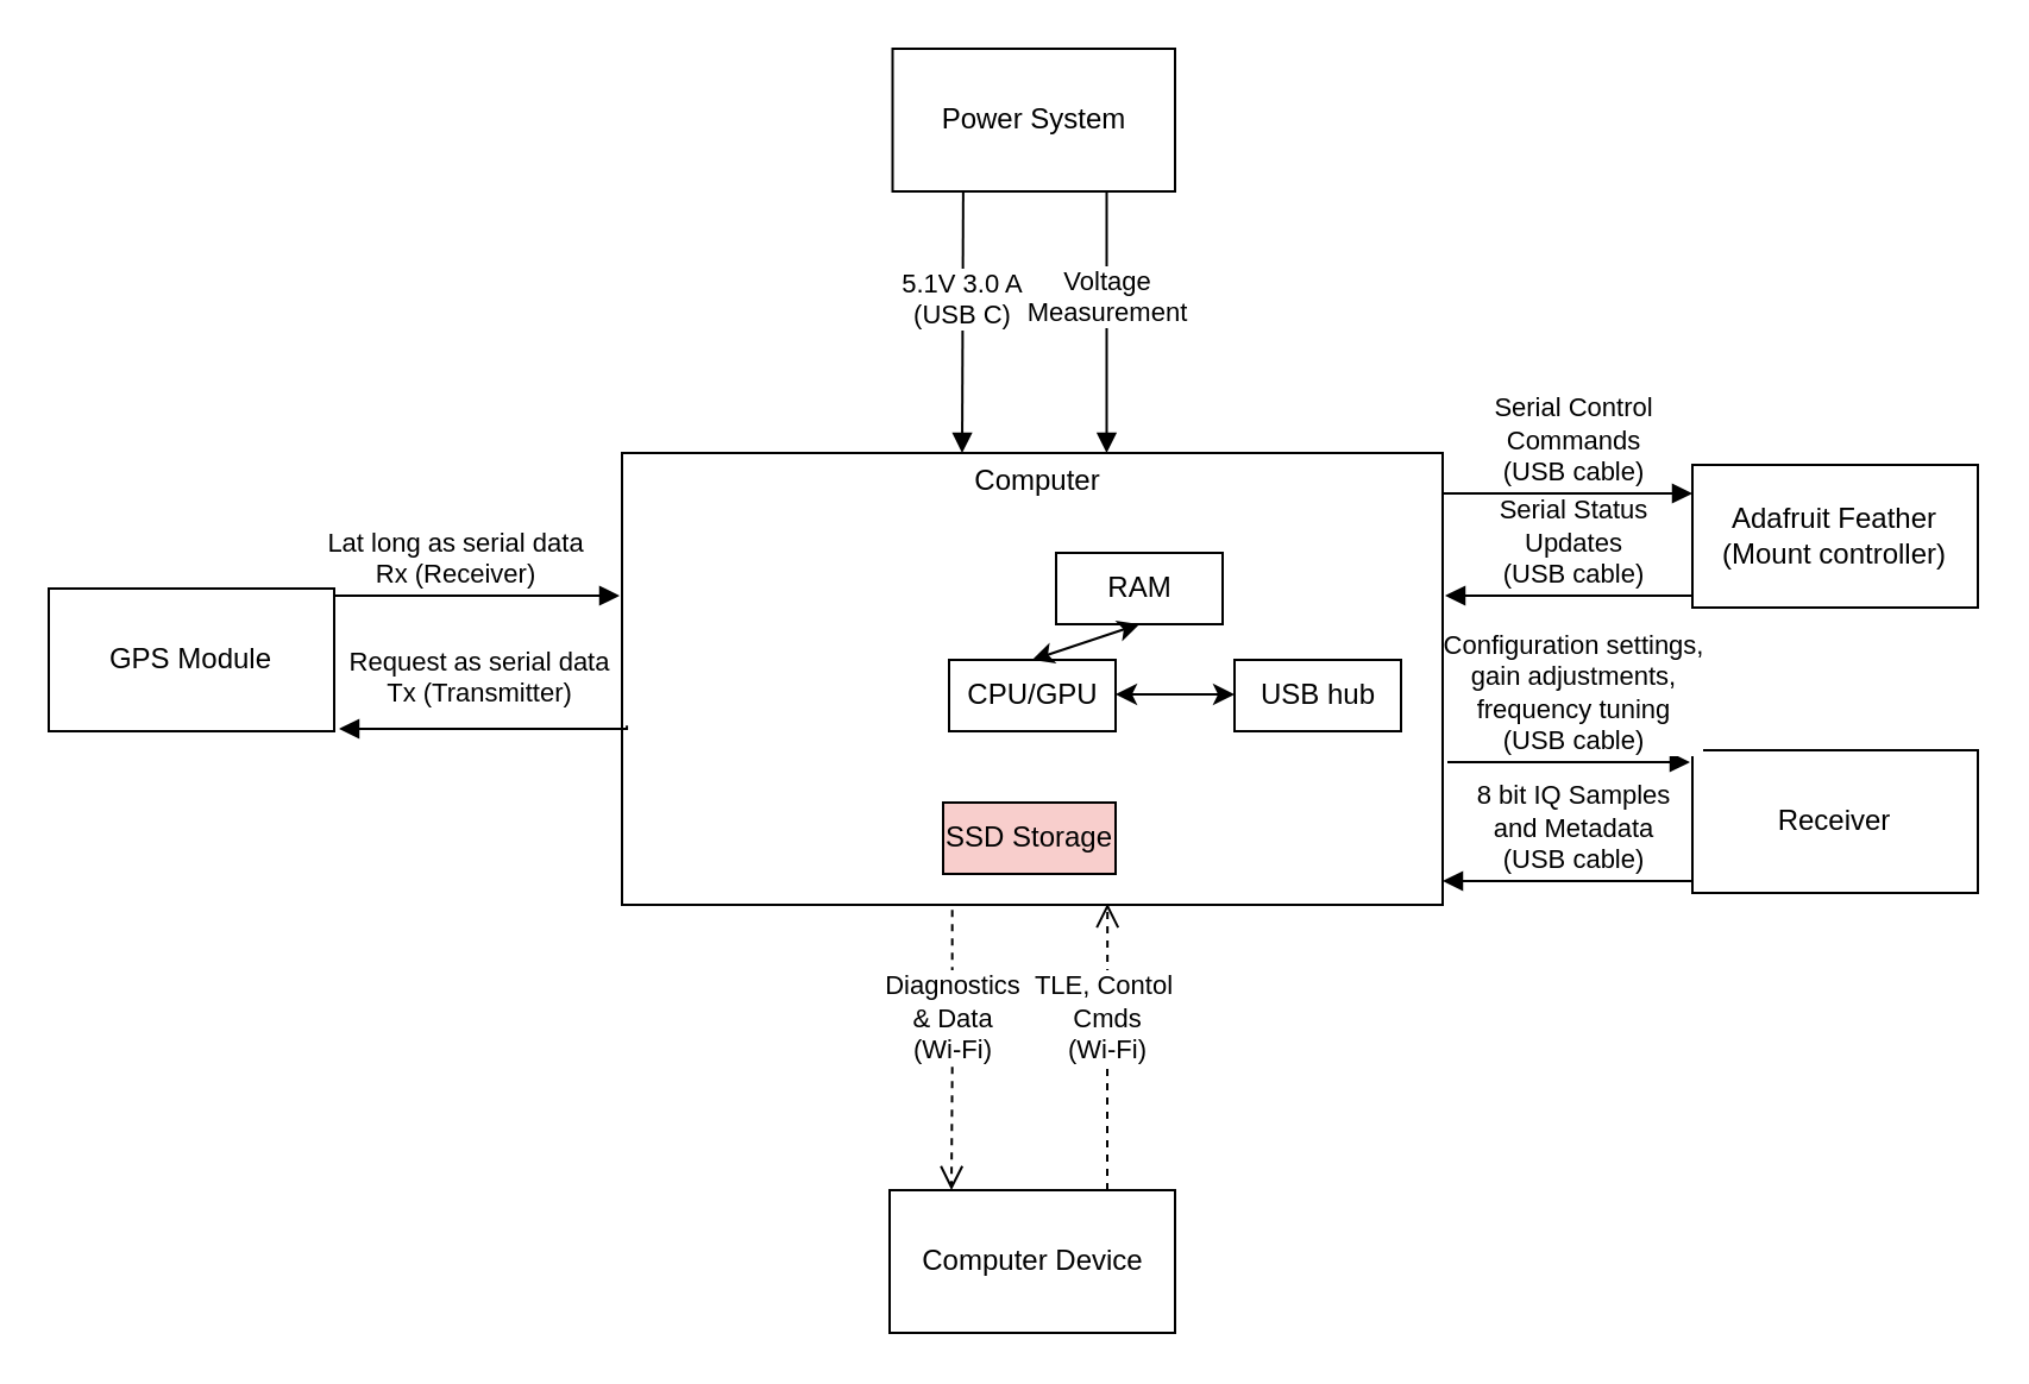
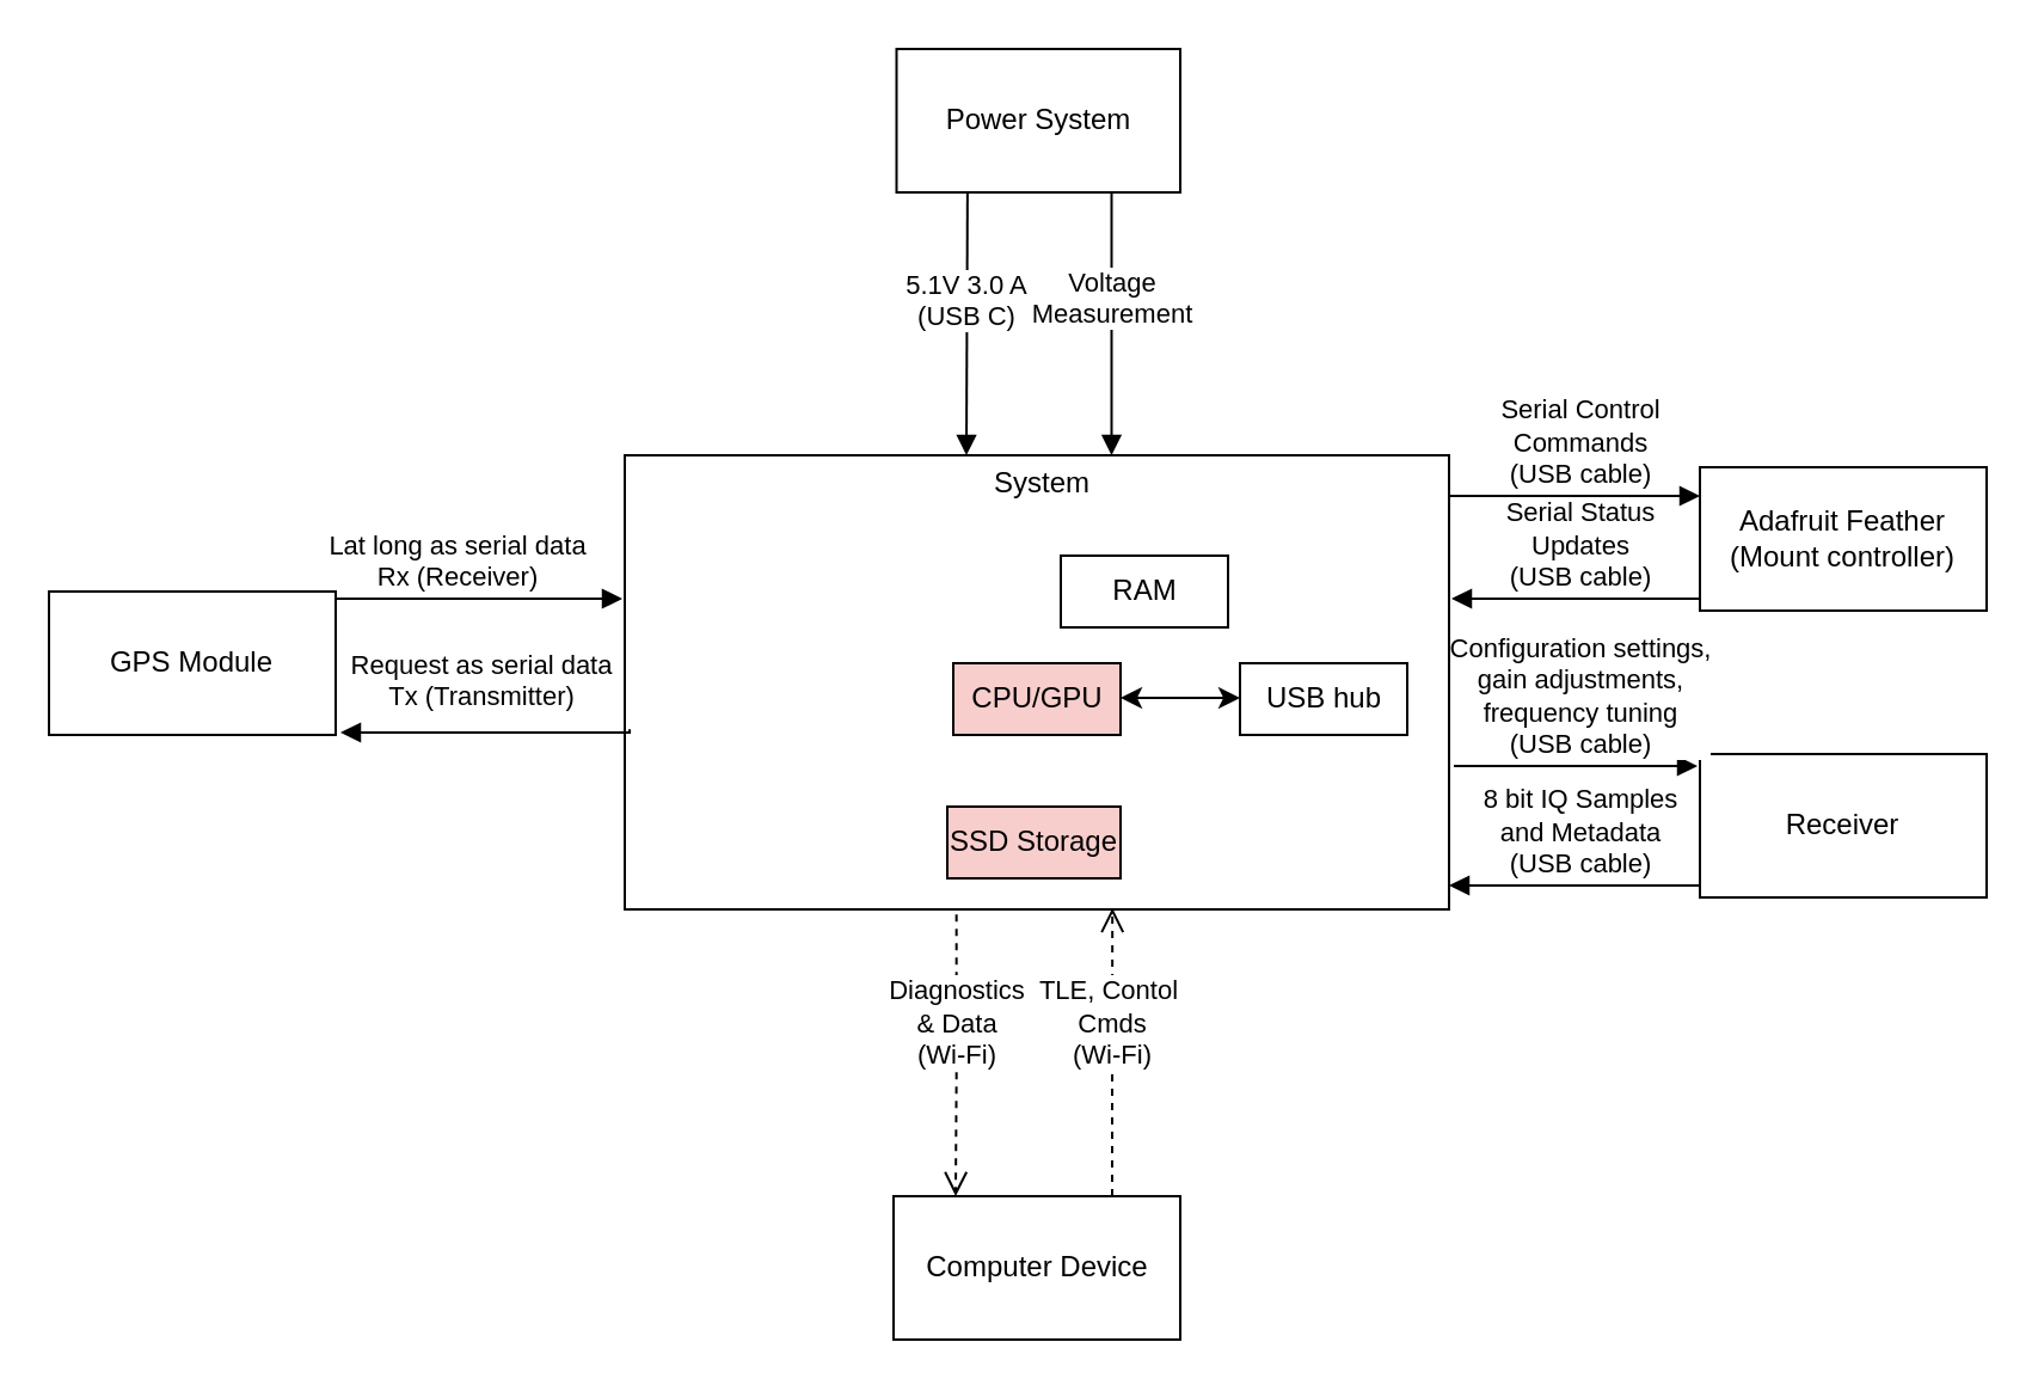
- <mxCell id="20" value="Computer" style="text;html=1;strokeColor=none;fillColor=none;align=center;verticalAlign=middle;whiteSpace=wrap;rounded=0;" vertex="1" parent="1"><mxGeometry x="341" y="187" width="190" height="30" as="geometry" /></mxCell>
+ <mxCell id="20" value="System" style="text;html=1;strokeColor=none;fillColor=none;align=center;verticalAlign=middle;whiteSpace=wrap;rounded=0;" vertex="1" parent="1"><mxGeometry x="341" y="187" width="190" height="30" as="geometry" /></mxCell>
- <mxCell id="16" value="" style="endArrow=classic;startArrow=classic;html=1;rounded=0;exitX=0.5;exitY=0;exitDx=0;exitDy=0;entryX=0.5;entryY=1;entryDx=0;entryDy=0;" edge="1" parent="1" source="12" target="13"><mxGeometry width="50" height="50" relative="1" as="geometry"><mxPoint x="368.5" y="312" as="sourcePoint" /><mxPoint x="418.5" y="312" as="targetPoint" /></mxGeometry></mxCell>
- <mxCell id="12" value="CPU/GPU" style="rounded=0;whiteSpace=wrap;html=1;" vertex="1" parent="1"><mxGeometry x="398.5" y="277" width="70" height="30" as="geometry" /></mxCell>
+ <mxCell id="12" value="CPU/GPU" style="rounded=0;whiteSpace=wrap;html=1;fillColor=#f8cecc;" vertex="1" parent="1"><mxGeometry x="398.5" y="277" width="70" height="30" as="geometry" /></mxCell>
